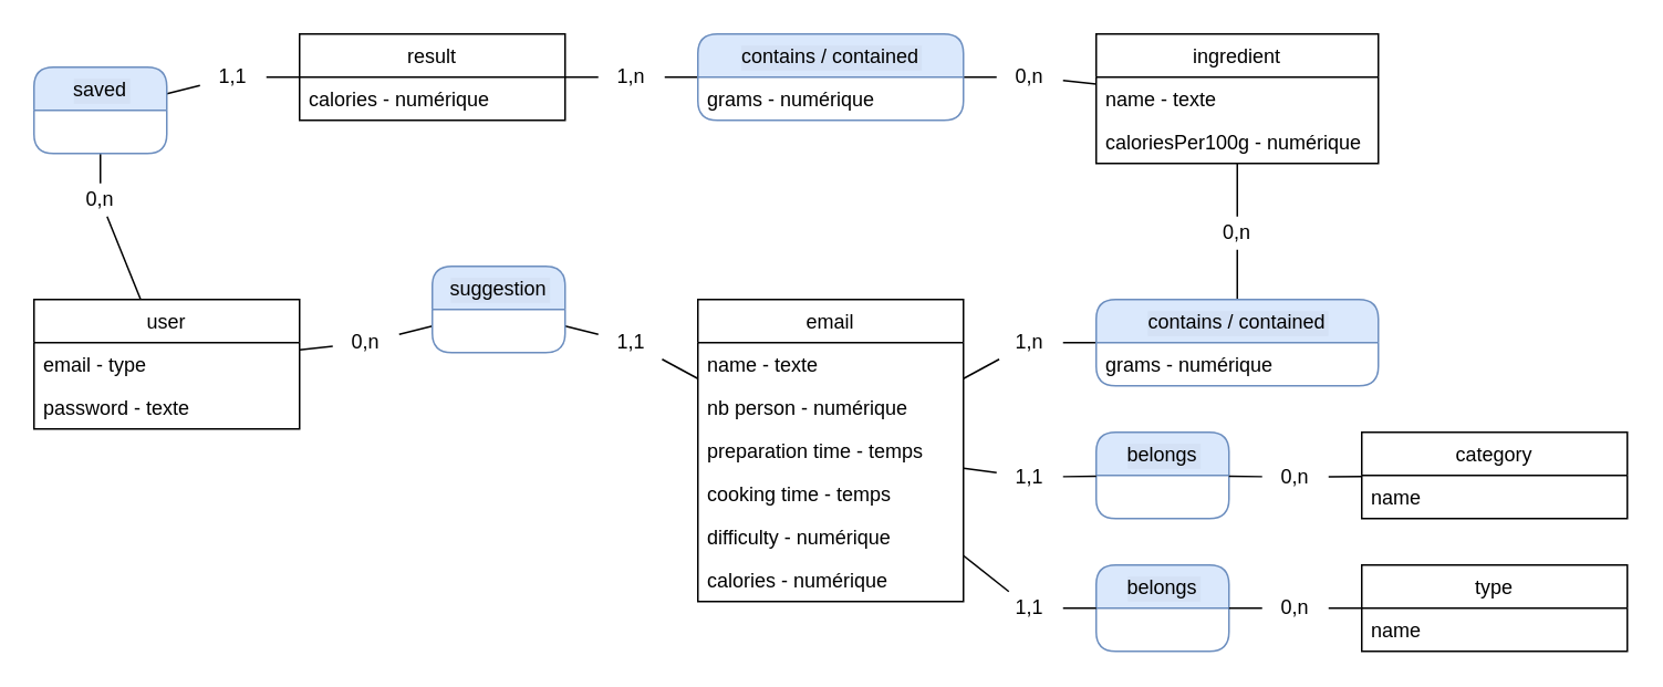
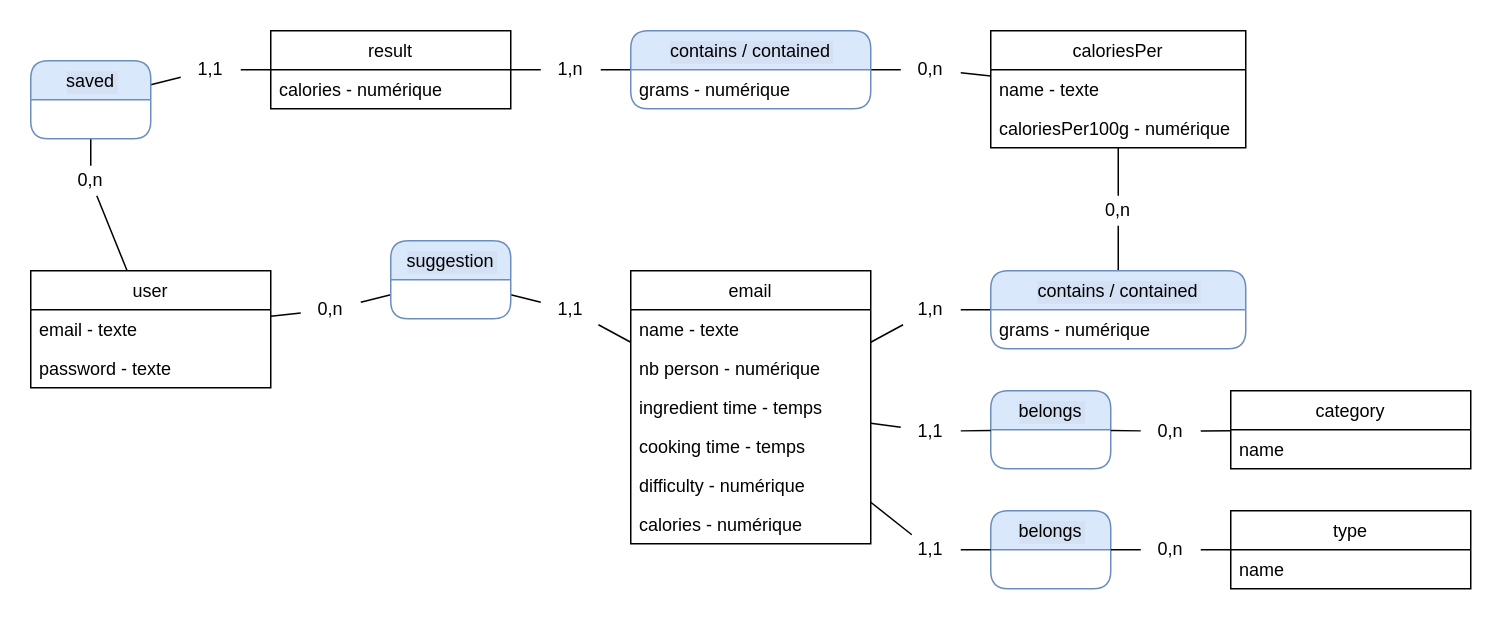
- <mxCell id="56" value="ingredient" style="swimlane;fontStyle=0;childLayout=stackLayout;horizontal=1;startSize=26;fillColor=none;horizontalStack=0;resizeParent=1;resizeParentMax=0;resizeLast=0;collapsible=1;marginBottom=0;" vertex="1" parent="1"><mxGeometry x="660" width="170" height="78" as="geometry" y="20" /></mxCell>
+ <mxCell id="56" value="caloriesPer" style="swimlane;fontStyle=0;childLayout=stackLayout;horizontal=1;startSize=26;fillColor=none;horizontalStack=0;resizeParent=1;resizeParentMax=0;resizeLast=0;collapsible=1;marginBottom=0;" vertex="1" parent="1"><mxGeometry x="660" width="170" height="78" as="geometry" y="20" /></mxCell>
- <mxCell id="9" value="email - type" style="text;strokeColor=none;fillColor=none;align=left;verticalAlign=top;spacingLeft=4;spacingRight=4;overflow=hidden;rotatable=0;points=[[0,0.5],[1,0.5]];portConstraint=eastwest;" vertex="1" parent="8"><mxGeometry y="26" width="160" height="26" as="geometry" /></mxCell>
+ <mxCell id="9" value="email - texte" style="text;strokeColor=none;fillColor=none;align=left;verticalAlign=top;spacingLeft=4;spacingRight=4;overflow=hidden;rotatable=0;points=[[0,0.5],[1,0.5]];portConstraint=eastwest;" vertex="1" parent="8"><mxGeometry y="26" width="160" height="26" as="geometry" /></mxCell>
- <mxCell id="14" value="preparation time - temps" style="text;strokeColor=none;fillColor=none;align=left;verticalAlign=top;spacingLeft=4;spacingRight=4;overflow=hidden;rotatable=0;points=[[0,0.5],[1,0.5]];portConstraint=eastwest;" vertex="1" parent="11"><mxGeometry y="78" width="160" height="26" as="geometry" /></mxCell>
+ <mxCell id="14" value="ingredient time - temps" style="text;strokeColor=none;fillColor=none;align=left;verticalAlign=top;spacingLeft=4;spacingRight=4;overflow=hidden;rotatable=0;points=[[0,0.5],[1,0.5]];portConstraint=eastwest;" vertex="1" parent="11"><mxGeometry y="78" width="160" height="26" as="geometry" /></mxCell>
